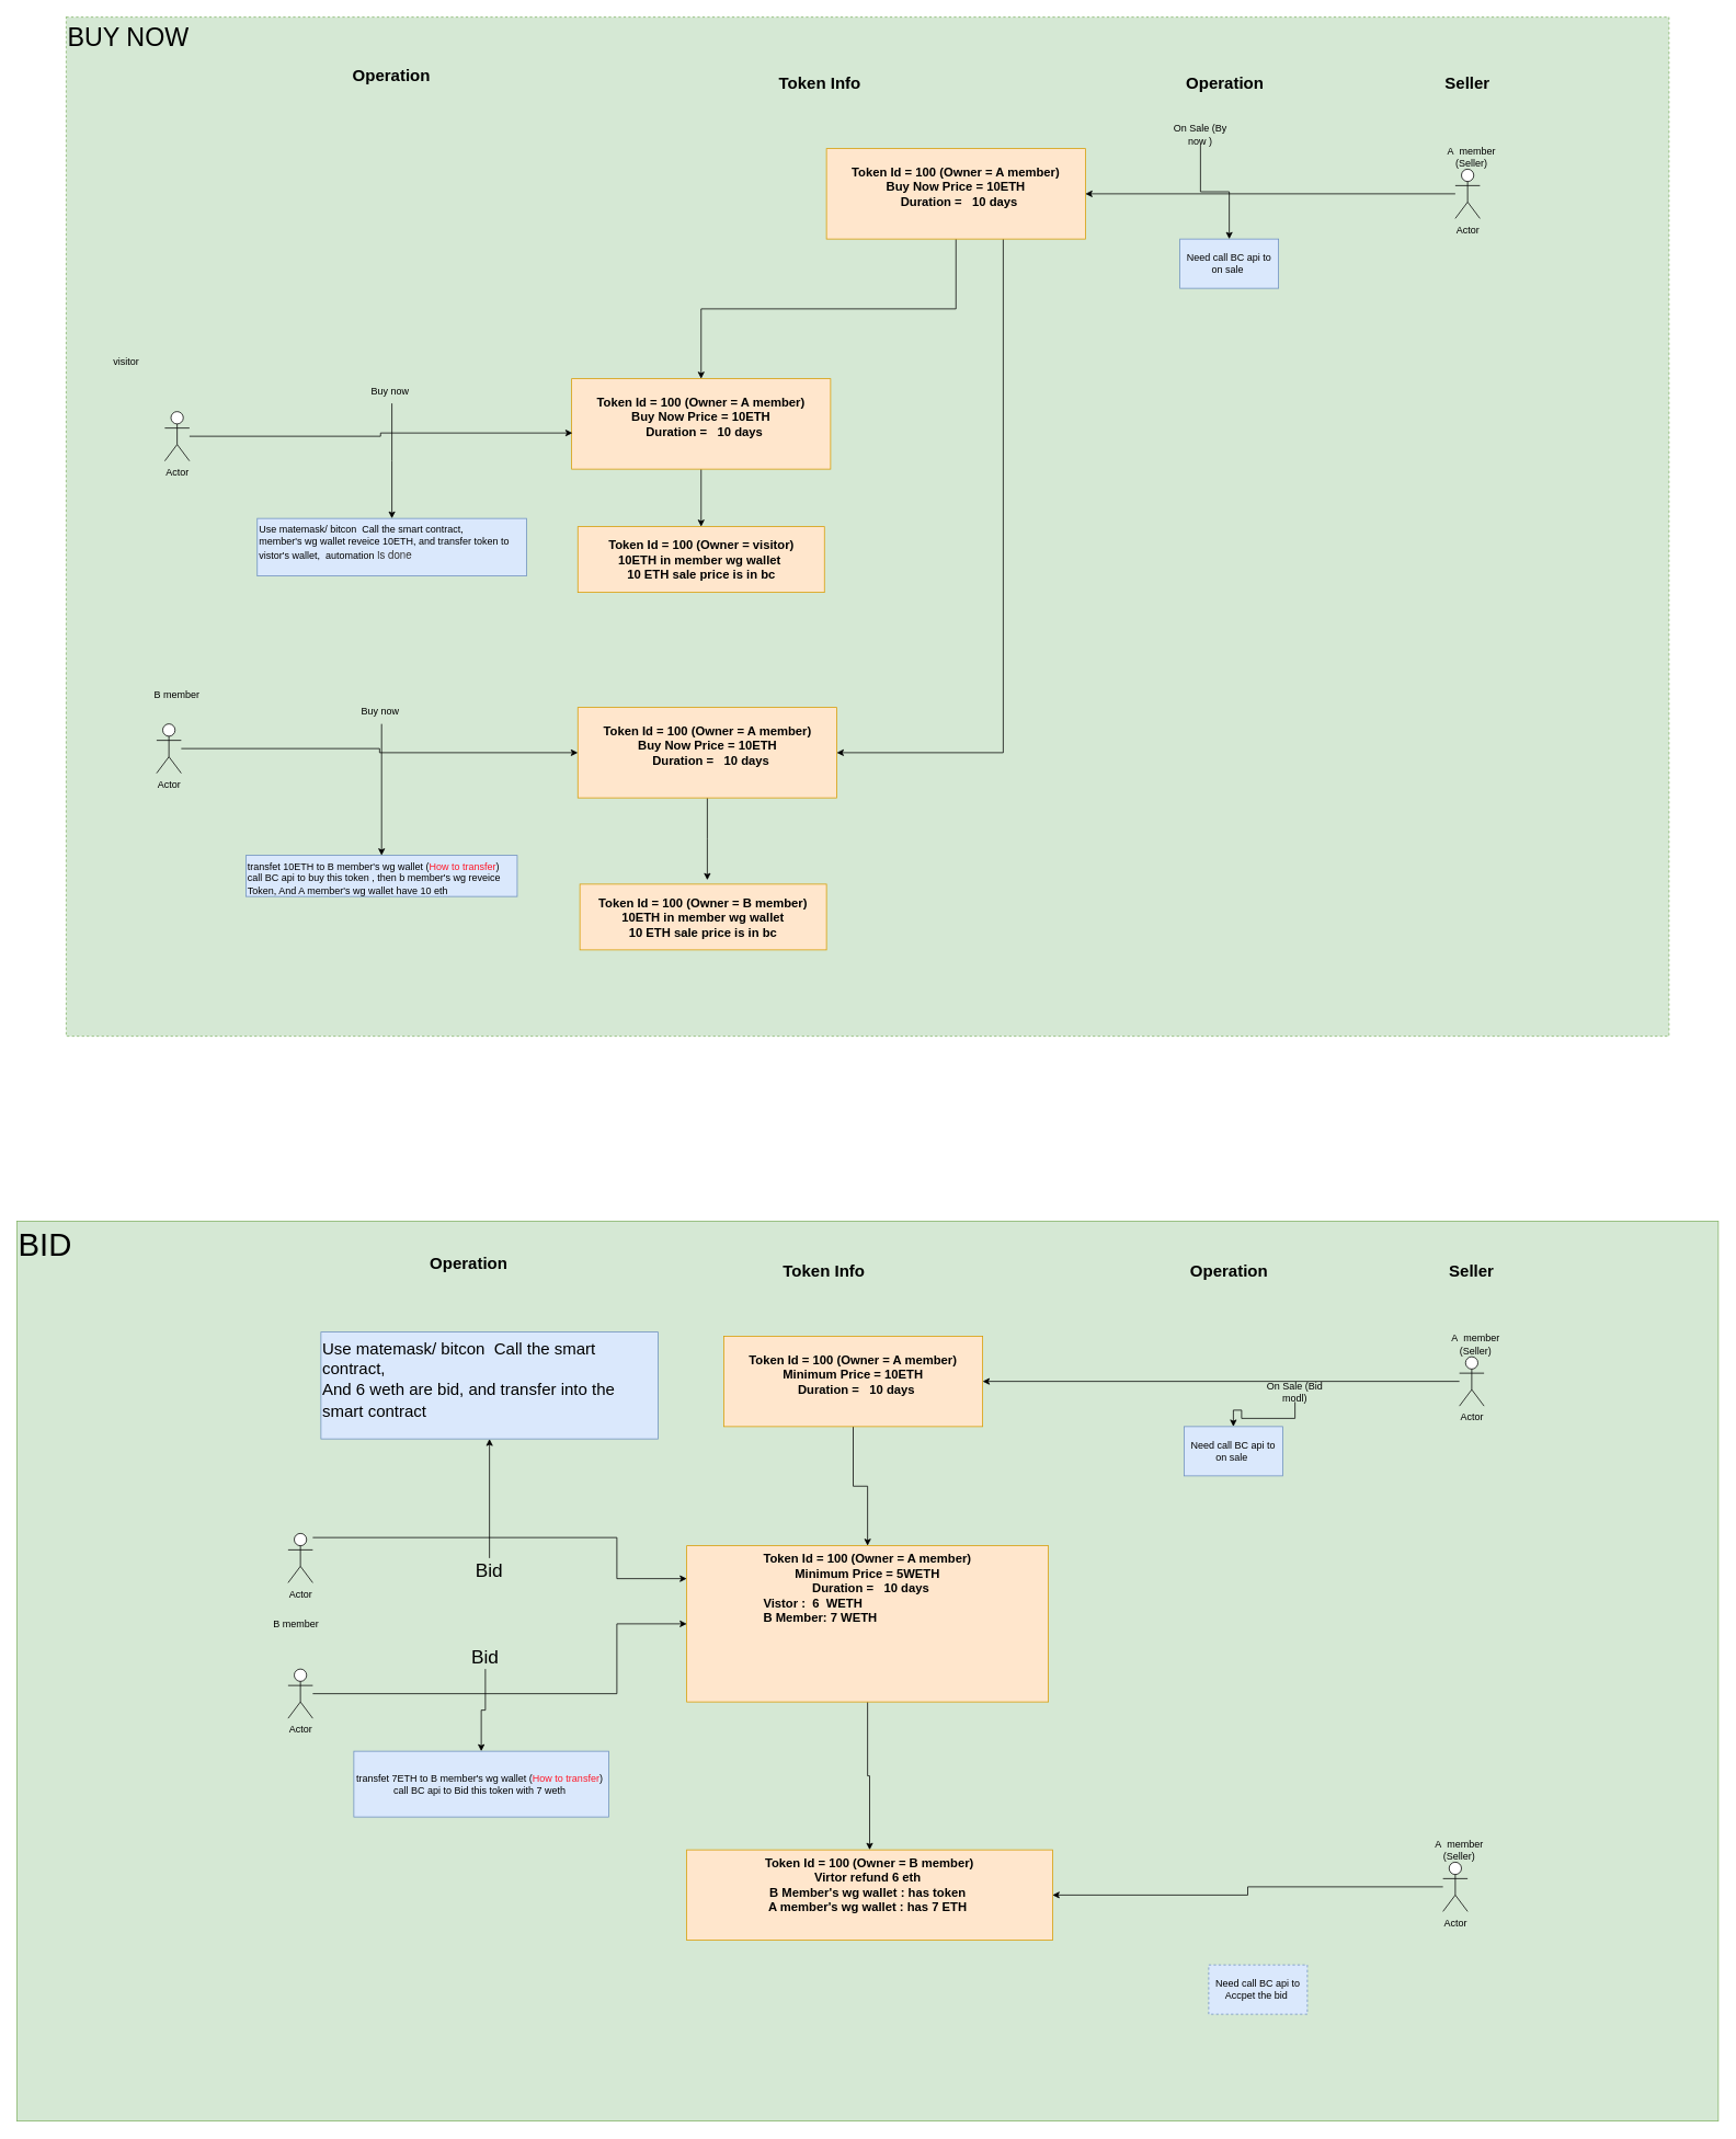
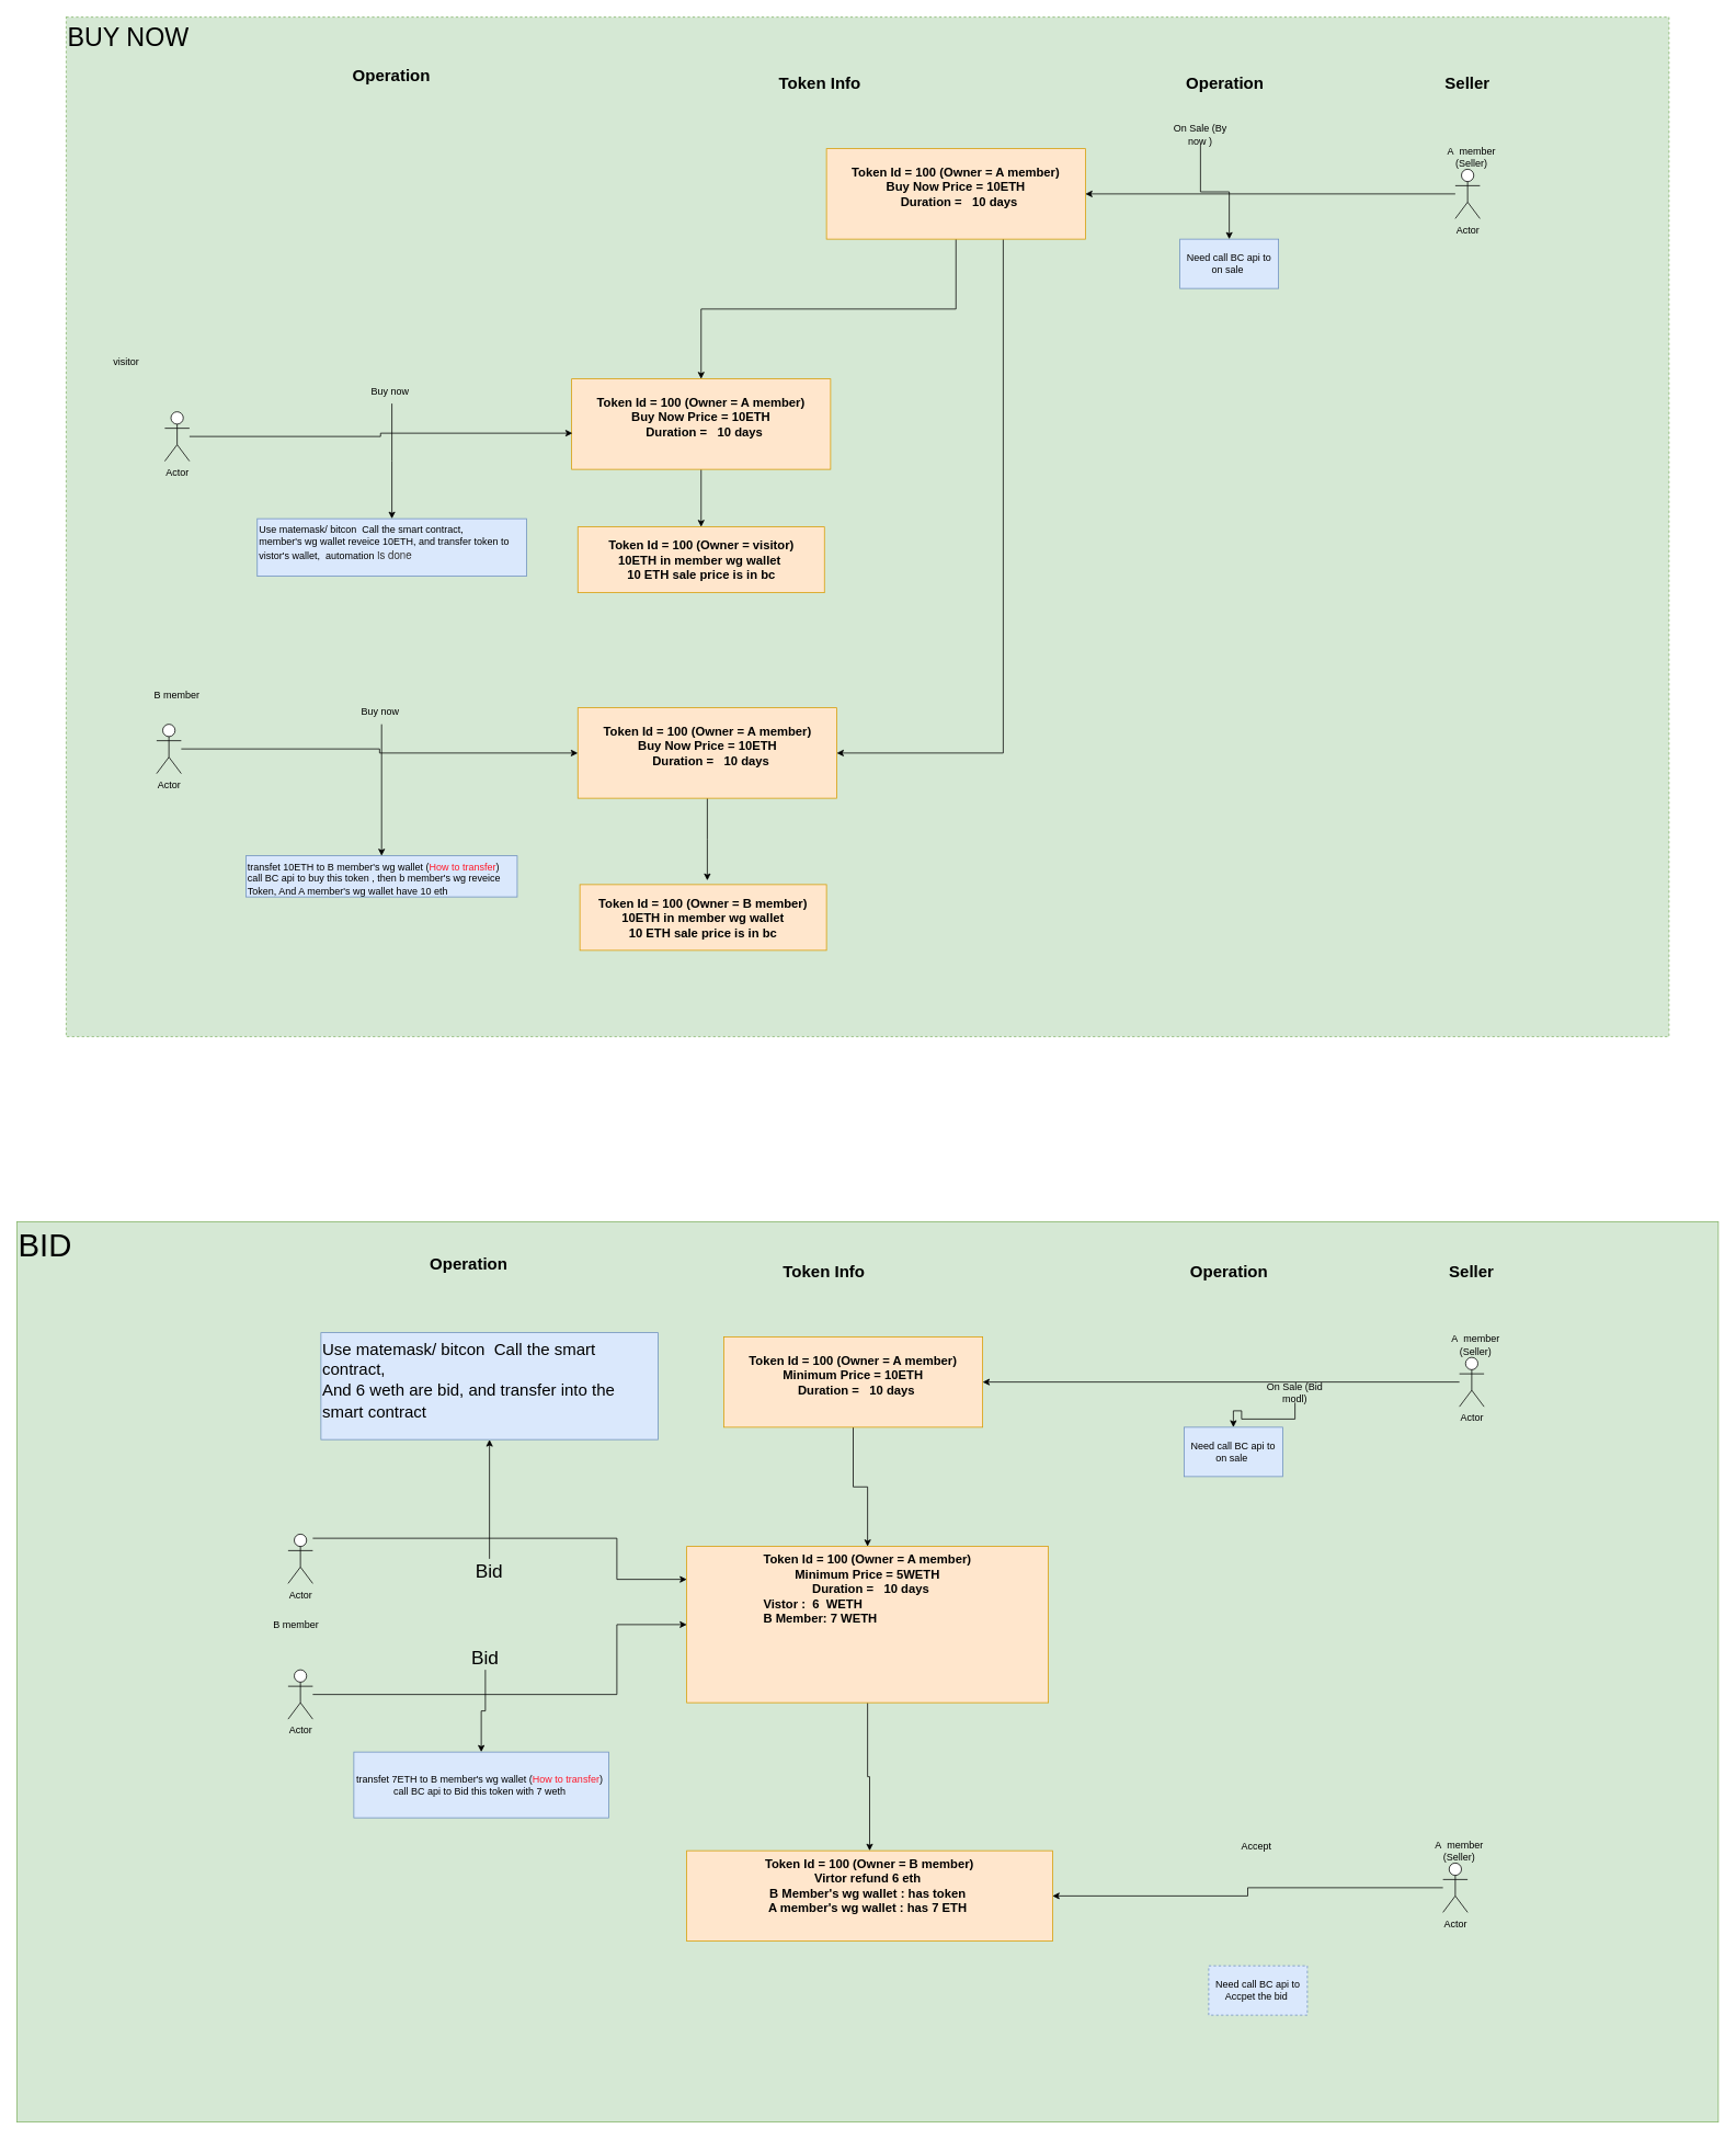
+ <mxCell id="64" value="Accept&amp;nbsp;" style="text;html=1;strokeColor=none;fillColor=none;align=center;verticalAlign=middle;whiteSpace=wrap;rounded=0;" parent="1" vertex="1"><mxGeometry x="1500" y="2230" width="60" height="30" as="geometry" /></mxCell>
